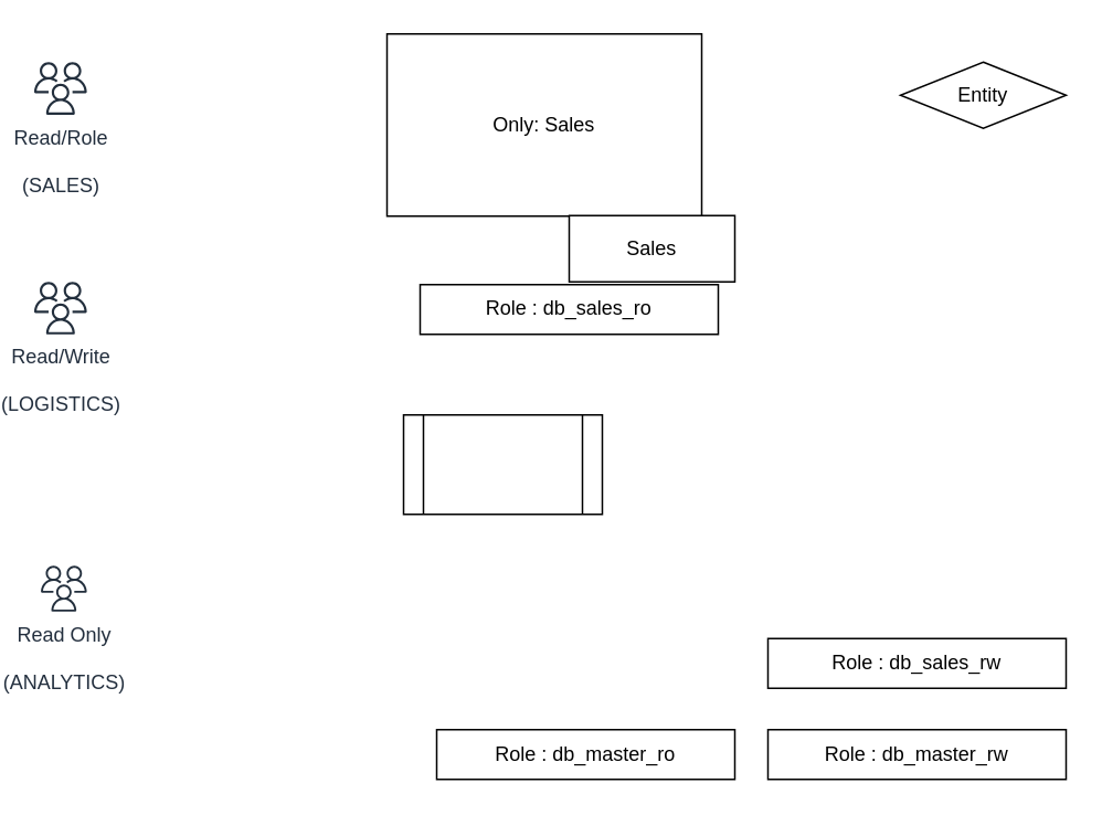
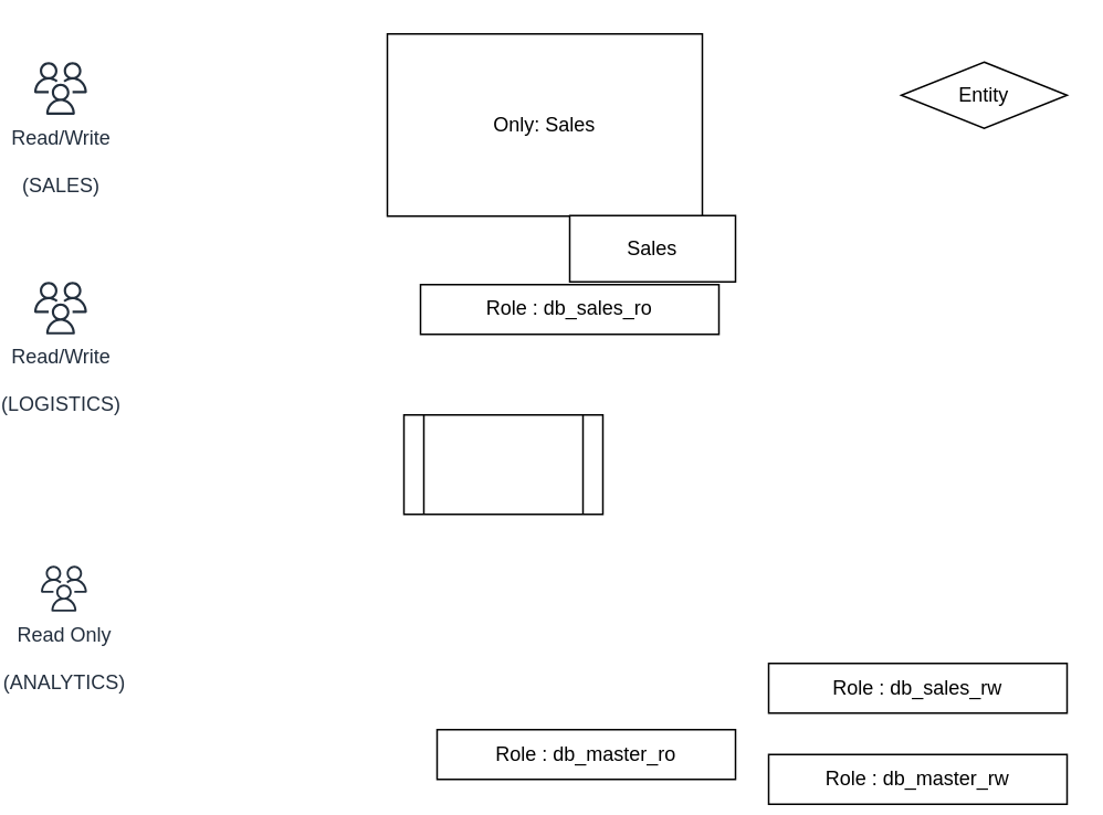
- <mxCell id="2" value="Read/Role&lt;br&gt;&lt;br&gt;(SALES)" style="sketch=0;outlineConnect=0;fontColor=#232F3E;gradientColor=none;fillColor=#232F3D;strokeColor=none;dashed=0;verticalLabelPosition=bottom;verticalAlign=top;align=center;html=1;fontSize=12;fontStyle=0;aspect=fixed;pointerEvents=1;shape=mxgraph.aws4.users;" vertex="1" parent="1"><mxGeometry x="20" y="37" width="31.75" height="31.75" as="geometry" /></mxCell>
+ <mxCell id="2" value="Read/Write&lt;br&gt;&lt;br&gt;(SALES)" style="sketch=0;outlineConnect=0;fontColor=#232F3E;gradientColor=none;fillColor=#232F3D;strokeColor=none;dashed=0;verticalLabelPosition=bottom;verticalAlign=top;align=center;html=1;fontSize=12;fontStyle=0;aspect=fixed;pointerEvents=1;shape=mxgraph.aws4.users;" vertex="1" parent="1"><mxGeometry x="20" y="37" width="31.75" height="31.75" as="geometry" /></mxCell>
- <mxCell id="11" value="Role : db_sales_rw&lt;br&gt;" style="shape=parallelogram;perimeter=parallelogramPerimeter;whiteSpace=wrap;html=1;fixedSize=1;size=-70;" vertex="1" parent="1"><mxGeometry x="463" y="385" width="180" height="30" as="geometry" /></mxCell>
+ <mxCell id="11" value="Role : db_sales_rw&lt;br&gt;" style="shape=parallelogram;perimeter=parallelogramPerimeter;whiteSpace=wrap;html=1;fixedSize=1;size=-70;" vertex="1" parent="1"><mxGeometry x="463" y="400" width="180" height="30" as="geometry" /></mxCell>
- <mxCell id="12" value="Role : db_master_rw" style="shape=parallelogram;perimeter=parallelogramPerimeter;whiteSpace=wrap;html=1;fixedSize=1;size=-30;" vertex="1" parent="1"><mxGeometry x="463" y="440" width="180" height="30" as="geometry" /></mxCell>
+ <mxCell id="12" value="Role : db_master_rw" style="shape=parallelogram;perimeter=parallelogramPerimeter;whiteSpace=wrap;html=1;fixedSize=1;size=-30;" vertex="1" parent="1"><mxGeometry x="463" y="455" width="180" height="30" as="geometry" /></mxCell>
